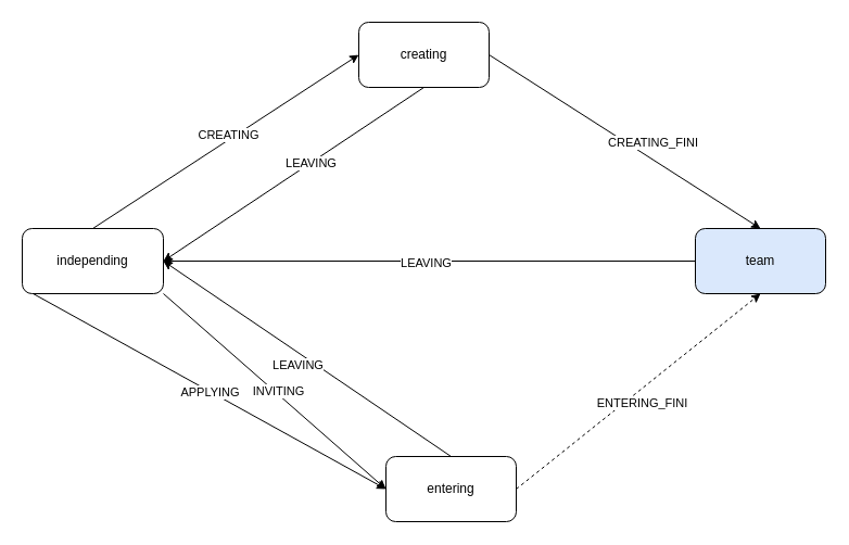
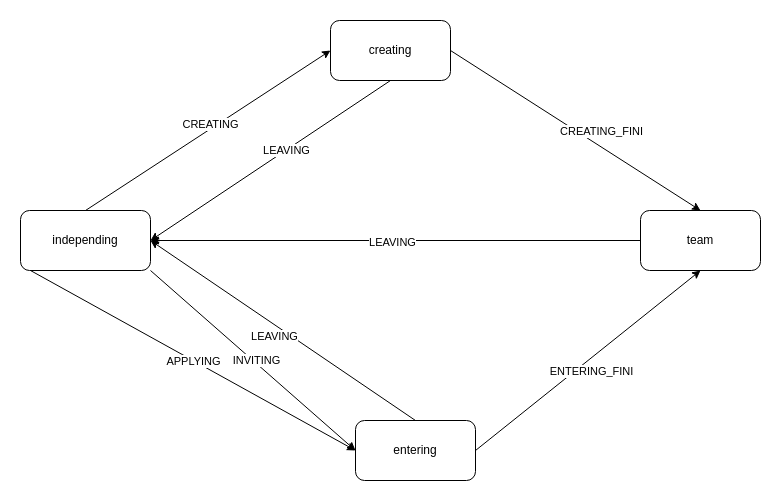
- <mxCell id="3" style="edgeStyle=orthogonalEdgeStyle;rounded=0;orthogonalLoop=1;jettySize=auto;html=1;exitX=0;exitY=0.5;exitDx=0;exitDy=0;entryX=1;entryY=0.5;entryDx=0;entryDy=0;endArrow=diamond;" parent="1" source="5" target="2" edge="1"><mxGeometry relative="1" as="geometry" /></mxCell>
+ <mxCell id="3" style="edgeStyle=orthogonalEdgeStyle;rounded=0;orthogonalLoop=1;jettySize=auto;html=1;exitX=0;exitY=0.5;exitDx=0;exitDy=0;entryX=1;entryY=0.5;entryDx=0;entryDy=0;" parent="1" source="5" target="2" edge="1"><mxGeometry relative="1" as="geometry" /></mxCell>
- <mxCell id="5" value="team" style="rounded=1;whiteSpace=wrap;html=1;fillColor=#dae8fc;" parent="1" vertex="1"><mxGeometry x="640" y="210" width="120" height="60" as="geometry" /></mxCell>
+ <mxCell id="5" value="team" style="rounded=1;whiteSpace=wrap;html=1;" parent="1" vertex="1"><mxGeometry x="640" y="210" width="120" height="60" as="geometry" /></mxCell>
- <mxCell id="15" value="" style="endArrow=classic;html=1;rounded=0;entryX=0.5;entryY=1;entryDx=0;entryDy=0;exitX=1;exitY=0.5;exitDx=0;exitDy=0;dashed=1;" parent="1" source="7" target="5" edge="1"><mxGeometry relative="1" as="geometry"><mxPoint x="460" y="250" as="sourcePoint" /><mxPoint x="670" y="420" as="targetPoint" /></mxGeometry></mxCell>
+ <mxCell id="15" value="" style="endArrow=classic;html=1;rounded=0;entryX=0.5;entryY=1;entryDx=0;entryDy=0;exitX=1;exitY=0.5;exitDx=0;exitDy=0;" parent="1" source="7" target="5" edge="1"><mxGeometry relative="1" as="geometry"><mxPoint x="460" y="250" as="sourcePoint" /><mxPoint x="670" y="420" as="targetPoint" /></mxGeometry></mxCell>
